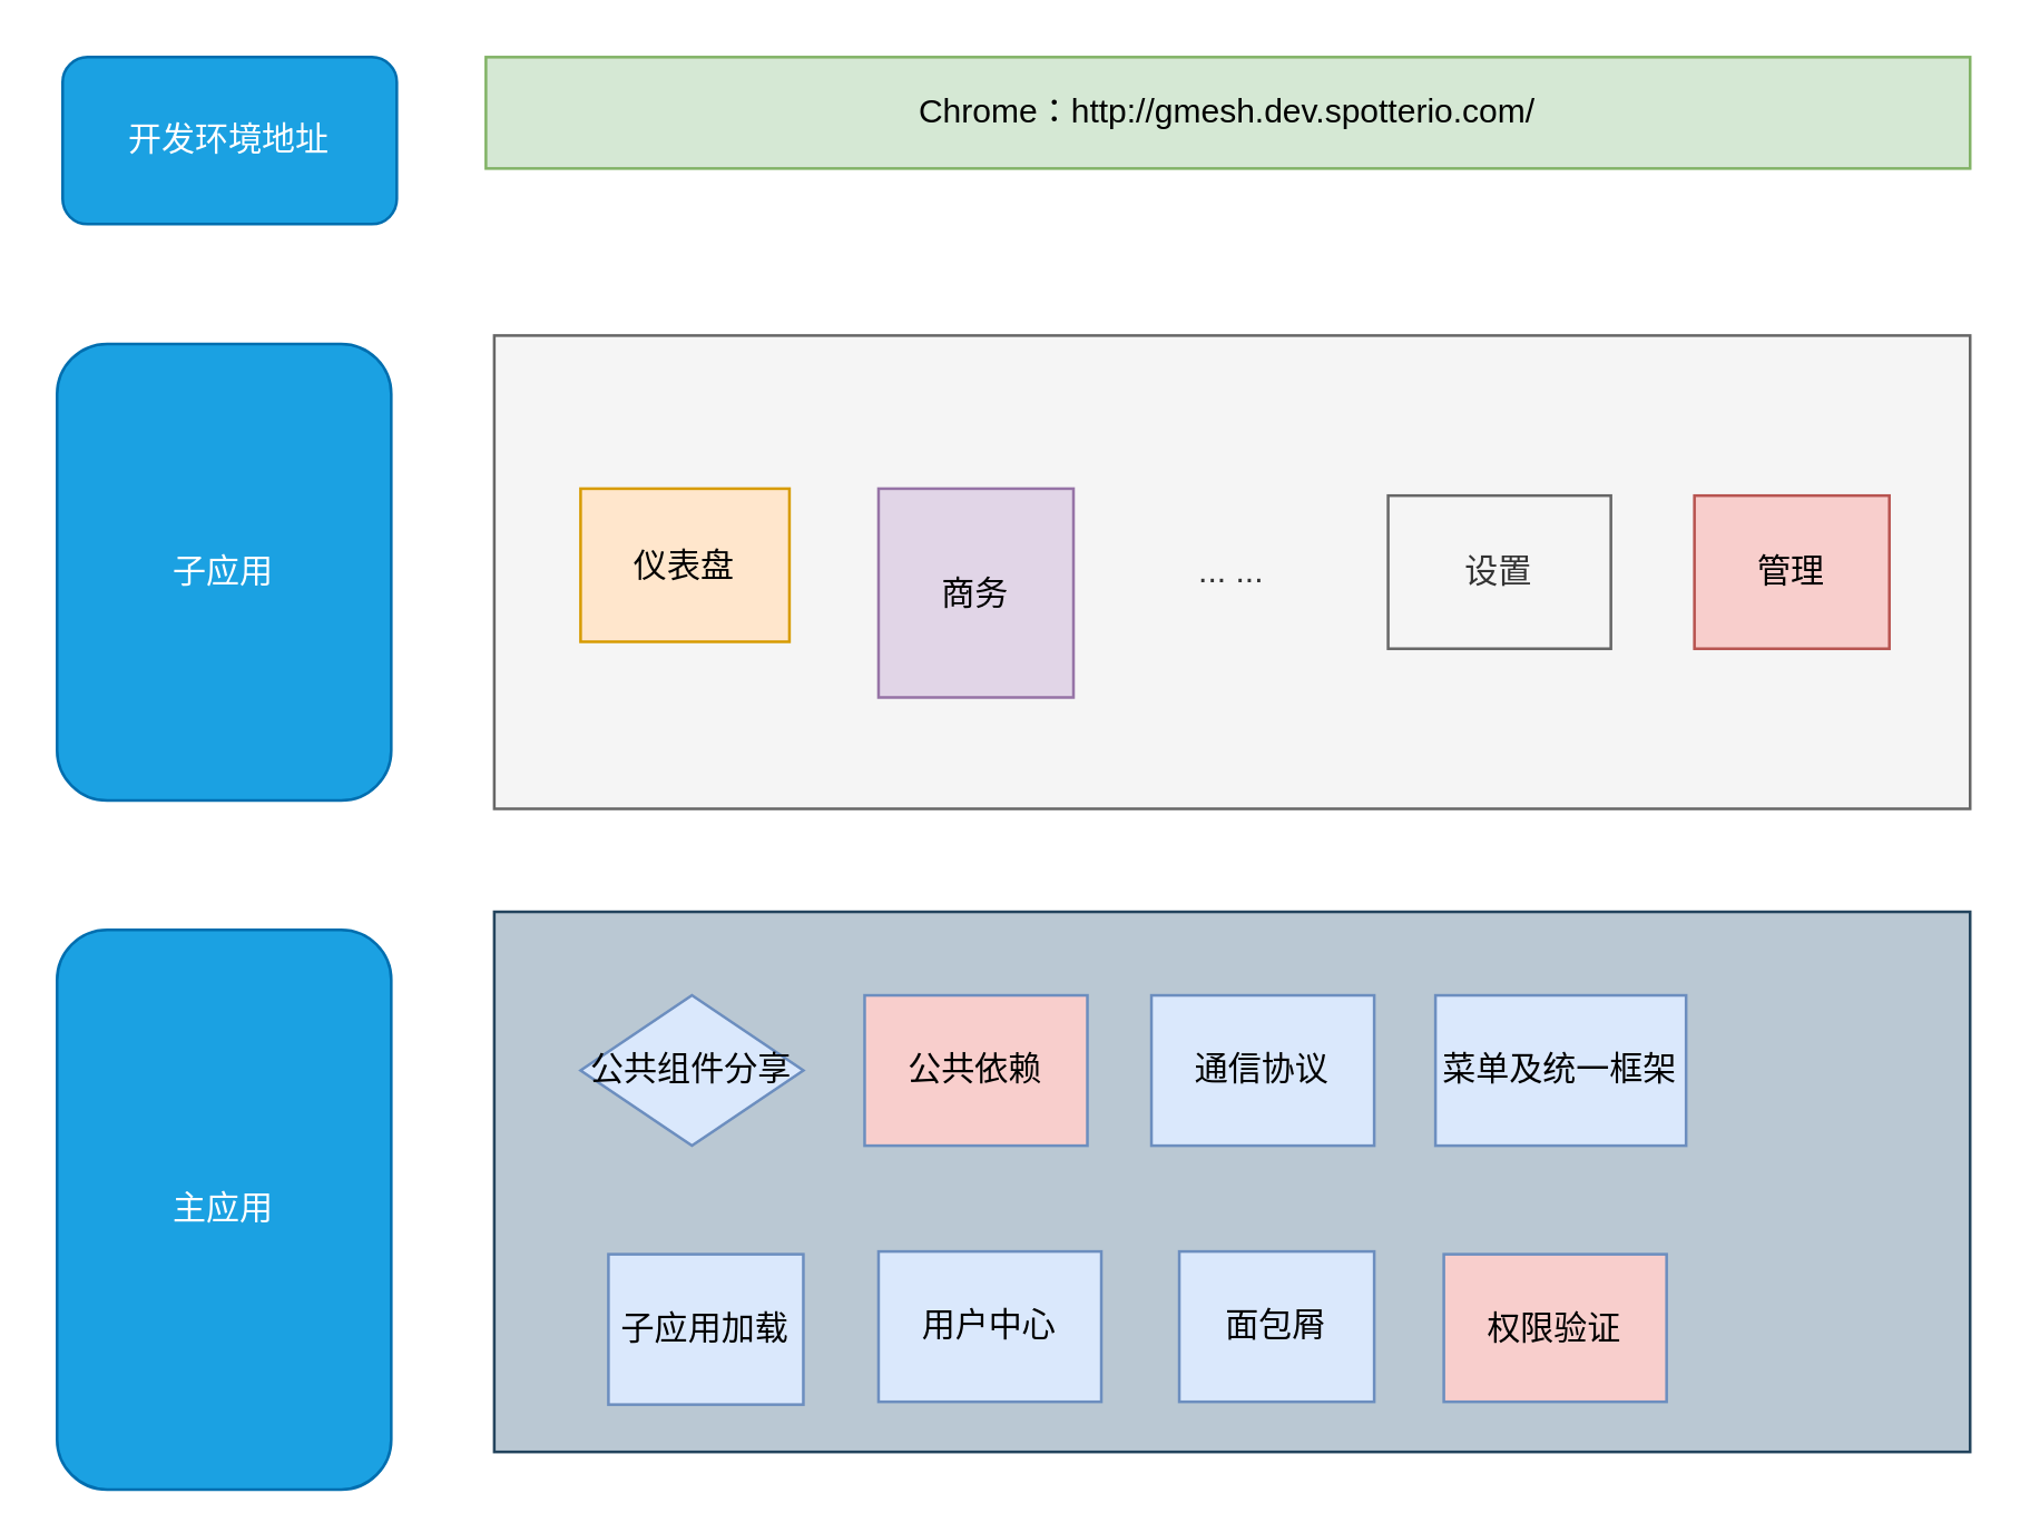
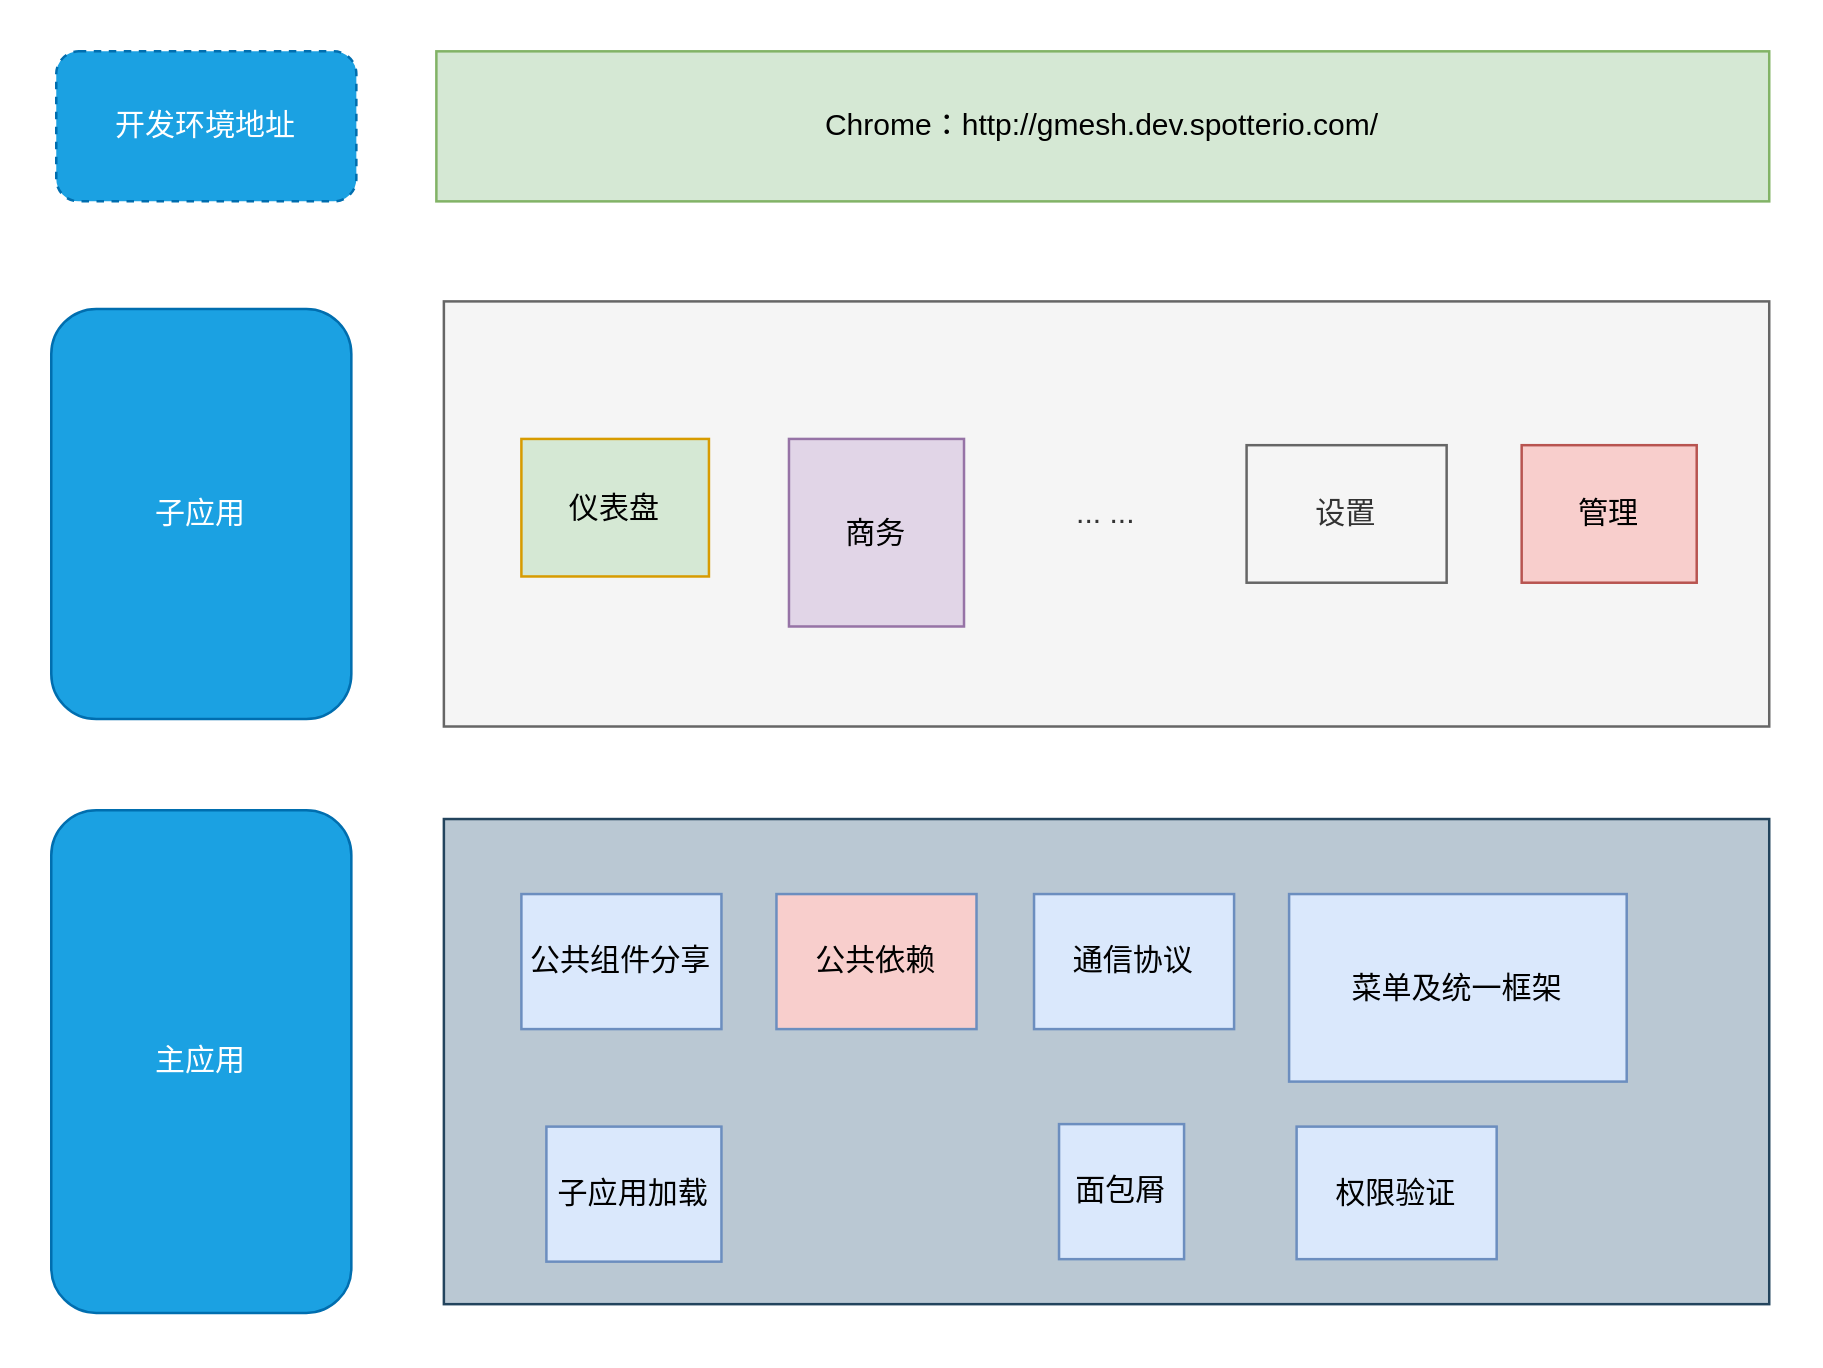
- <mxCell id="2" value="Chrome：http://gmesh.dev.spotterio.com/" style="rounded=0;whiteSpace=wrap;html=1;fillColor=#d5e8d4;strokeColor=#82b366;" vertex="1" parent="1"><mxGeometry x="174" y="20" width="533" height="40" as="geometry" /></mxCell>
+ <mxCell id="2" value="Chrome：http://gmesh.dev.spotterio.com/" style="rounded=0;whiteSpace=wrap;html=1;fillColor=#d5e8d4;strokeColor=#82b366;" vertex="1" parent="1"><mxGeometry x="174" y="20" width="533" height="60" as="geometry" /></mxCell>
- <mxCell id="17" value="开发环境地址" style="rounded=1;whiteSpace=wrap;html=1;fillColor=#1ba1e2;strokeColor=#006EAF;fontColor=#ffffff;" vertex="1" parent="1"><mxGeometry x="22" y="20" width="120" height="60" as="geometry" /></mxCell>
+ <mxCell id="17" value="开发环境地址" style="rounded=1;whiteSpace=wrap;html=1;fillColor=#1ba1e2;strokeColor=#006EAF;fontColor=#ffffff;dashed=1;" vertex="1" parent="1"><mxGeometry x="22" y="20" width="120" height="60" as="geometry" /></mxCell>
- <mxCell id="4" value="仪表盘" style="rounded=0;whiteSpace=wrap;html=1;fillColor=#ffe6cc;strokeColor=#d79b00;" vertex="1" parent="1"><mxGeometry x="208" y="175" width="75" height="55" as="geometry" /></mxCell>
+ <mxCell id="4" value="仪表盘" style="rounded=0;whiteSpace=wrap;html=1;fillColor=#d5e8d4;strokeColor=#d79b00;" vertex="1" parent="1"><mxGeometry x="208" y="175" width="75" height="55" as="geometry" /></mxCell>
- <mxCell id="9" value="公共组件分享" style="rhombus;whiteSpace=wrap;html=1;fillColor=#dae8fc;strokeColor=#6c8ebf;" vertex="1" parent="1"><mxGeometry x="208" y="357" width="80" height="54" as="geometry" /></mxCell>
+ <mxCell id="9" value="公共组件分享" style="rounded=0;whiteSpace=wrap;html=1;fillColor=#dae8fc;strokeColor=#6c8ebf;" vertex="1" parent="1"><mxGeometry x="208" y="357" width="80" height="54" as="geometry" /></mxCell>
- <mxCell id="12" value="菜单及统一框架" style="rounded=0;whiteSpace=wrap;html=1;fillColor=#dae8fc;strokeColor=#6c8ebf;" vertex="1" parent="1"><mxGeometry x="515" y="357" width="90" height="54" as="geometry" /></mxCell>
+ <mxCell id="12" value="菜单及统一框架" style="rounded=0;whiteSpace=wrap;html=1;fillColor=#dae8fc;strokeColor=#6c8ebf;" vertex="1" parent="1"><mxGeometry x="515" y="357" width="135" height="75" as="geometry" /></mxCell>
- <mxCell id="19" value="主应用" style="rounded=1;whiteSpace=wrap;html=1;fillColor=#1ba1e2;fontColor=#ffffff;strokeColor=#006EAF;" vertex="1" parent="1"><mxGeometry x="20" y="333.5" width="120" height="201" as="geometry" /></mxCell>
+ <mxCell id="19" value="主应用" style="rounded=1;whiteSpace=wrap;html=1;fillColor=#1ba1e2;fontColor=#ffffff;strokeColor=#006EAF;" vertex="1" parent="1"><mxGeometry x="20" y="323.5" width="120" height="201" as="geometry" /></mxCell>
- <mxCell id="14" value="用户中心" style="rounded=0;whiteSpace=wrap;html=1;fillColor=#dae8fc;strokeColor=#6c8ebf;" vertex="1" parent="1"><mxGeometry x="315" y="449" width="80" height="54" as="geometry" /></mxCell>
- <mxCell id="15" value="面包屑" style="rounded=0;whiteSpace=wrap;html=1;fillColor=#dae8fc;strokeColor=#6c8ebf;" vertex="1" parent="1"><mxGeometry x="423" y="449" width="70" height="54" as="geometry" /></mxCell>
+ <mxCell id="15" value="面包屑" style="rounded=0;whiteSpace=wrap;html=1;fillColor=#dae8fc;strokeColor=#6c8ebf;" vertex="1" parent="1"><mxGeometry x="423" y="449" width="50" height="54" as="geometry" /></mxCell>
- <mxCell id="11" value="权限验证" style="rounded=0;whiteSpace=wrap;html=1;fillColor=#f8cecc;strokeColor=#6c8ebf;" vertex="1" parent="1"><mxGeometry x="518" y="450" width="80" height="53" as="geometry" /></mxCell>
+ <mxCell id="11" value="权限验证" style="rounded=0;whiteSpace=wrap;html=1;fillColor=#dae8fc;strokeColor=#6c8ebf;" vertex="1" parent="1"><mxGeometry x="518" y="450" width="80" height="53" as="geometry" /></mxCell>
